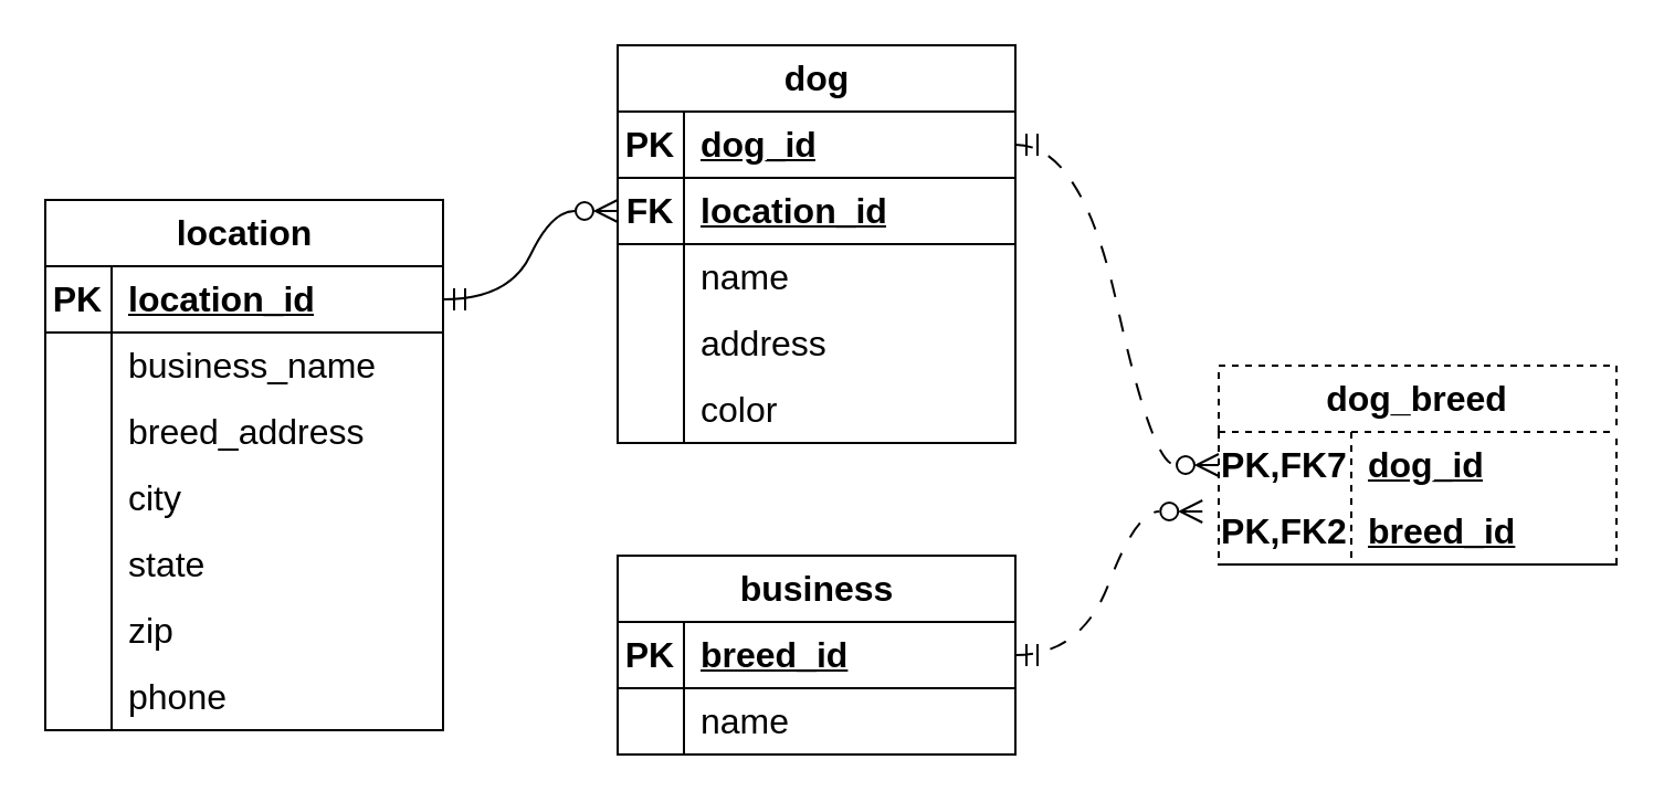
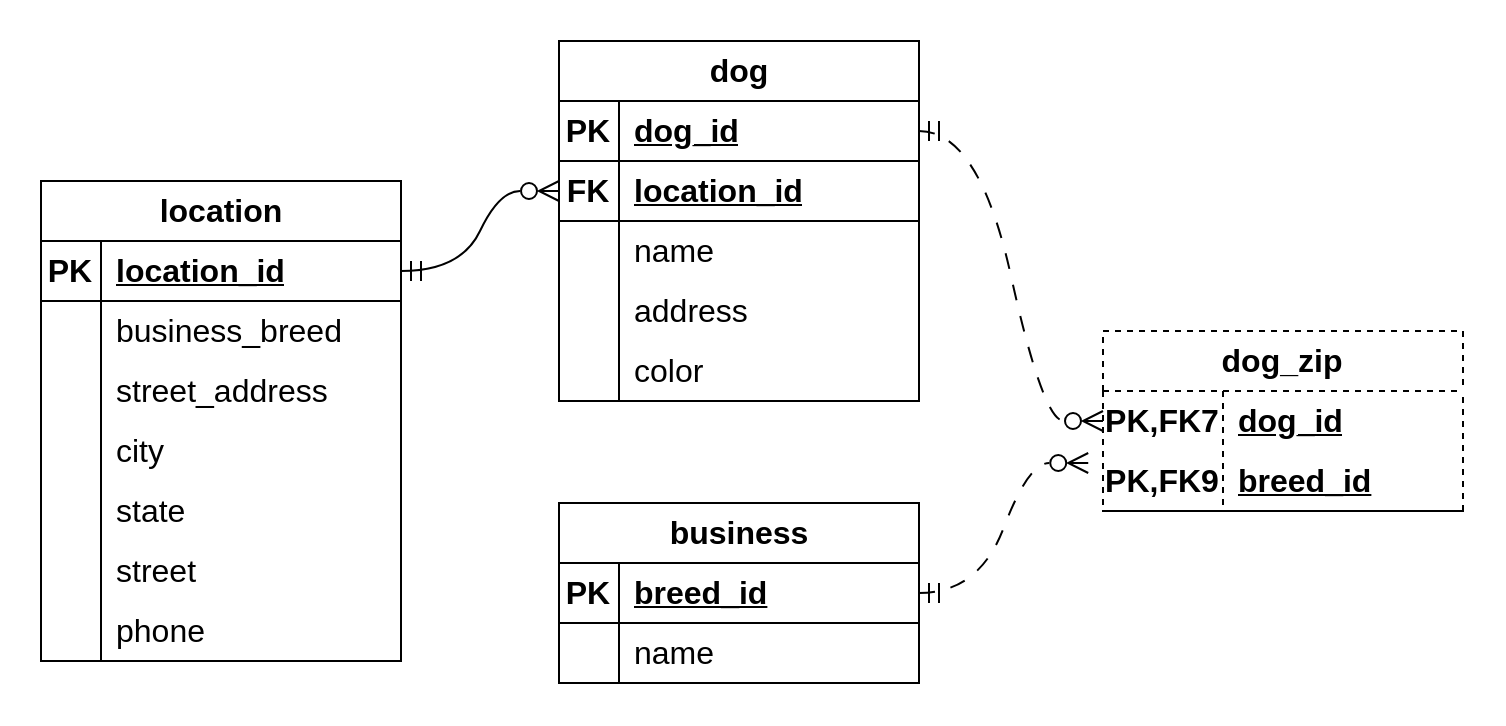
- <mxCell id="8" value="business_name" style="shape=partialRectangle;connectable=0;fillColor=none;top=0;left=0;bottom=0;right=0;align=left;spacingLeft=6;overflow=hidden;whiteSpace=wrap;html=1;fontSize=16;" vertex="1" parent="6"><mxGeometry x="30" width="150" height="30" as="geometry"><mxRectangle width="150" height="30" as="alternateBounds" /></mxGeometry></mxCell>
+ <mxCell id="8" value="business_breed" style="shape=partialRectangle;connectable=0;fillColor=none;top=0;left=0;bottom=0;right=0;align=left;spacingLeft=6;overflow=hidden;whiteSpace=wrap;html=1;fontSize=16;" vertex="1" parent="6"><mxGeometry x="30" width="150" height="30" as="geometry"><mxRectangle width="150" height="30" as="alternateBounds" /></mxGeometry></mxCell>
- <mxCell id="48" value="dog_breed" style="shape=table;startSize=30;container=1;collapsible=1;childLayout=tableLayout;fixedRows=1;rowLines=0;fontStyle=1;align=center;resizeLast=1;html=1;whiteSpace=wrap;fontSize=16;dashed=1;" vertex="1" parent="1"><mxGeometry x="551" y="165" width="180" height="90" as="geometry" /></mxCell>
+ <mxCell id="48" value="dog_zip" style="shape=table;startSize=30;container=1;collapsible=1;childLayout=tableLayout;fixedRows=1;rowLines=0;fontStyle=1;align=center;resizeLast=1;html=1;whiteSpace=wrap;fontSize=16;dashed=1;" vertex="1" parent="1"><mxGeometry x="551" y="165" width="180" height="90" as="geometry" /></mxCell>
- <mxCell id="11" value="breed_address" style="shape=partialRectangle;connectable=0;fillColor=none;top=0;left=0;bottom=0;right=0;align=left;spacingLeft=6;overflow=hidden;whiteSpace=wrap;html=1;fontSize=16;" vertex="1" parent="9"><mxGeometry x="30" width="150" height="30" as="geometry"><mxRectangle width="150" height="30" as="alternateBounds" /></mxGeometry></mxCell>
+ <mxCell id="11" value="street_address" style="shape=partialRectangle;connectable=0;fillColor=none;top=0;left=0;bottom=0;right=0;align=left;spacingLeft=6;overflow=hidden;whiteSpace=wrap;html=1;fontSize=16;" vertex="1" parent="9"><mxGeometry x="30" width="150" height="30" as="geometry"><mxRectangle width="150" height="30" as="alternateBounds" /></mxGeometry></mxCell>
- <mxCell id="53" value="PK,FK2" style="shape=partialRectangle;connectable=0;fillColor=none;top=0;left=0;bottom=0;right=0;fontStyle=1;overflow=hidden;html=1;whiteSpace=wrap;fontSize=16;" vertex="1" parent="52"><mxGeometry width="60" height="30" as="geometry"><mxRectangle width="60" height="30" as="alternateBounds" /></mxGeometry></mxCell>
+ <mxCell id="53" value="PK,FK9" style="shape=partialRectangle;connectable=0;fillColor=none;top=0;left=0;bottom=0;right=0;fontStyle=1;overflow=hidden;html=1;whiteSpace=wrap;fontSize=16;" vertex="1" parent="52"><mxGeometry width="60" height="30" as="geometry"><mxRectangle width="60" height="30" as="alternateBounds" /></mxGeometry></mxCell>
- <mxCell id="20" value="zip" style="shape=partialRectangle;connectable=0;fillColor=none;top=0;left=0;bottom=0;right=0;align=left;spacingLeft=6;overflow=hidden;whiteSpace=wrap;html=1;fontSize=16;" vertex="1" parent="18"><mxGeometry x="30" width="150" height="30" as="geometry"><mxRectangle width="150" height="30" as="alternateBounds" /></mxGeometry></mxCell>
+ <mxCell id="20" value="street" style="shape=partialRectangle;connectable=0;fillColor=none;top=0;left=0;bottom=0;right=0;align=left;spacingLeft=6;overflow=hidden;whiteSpace=wrap;html=1;fontSize=16;" vertex="1" parent="18"><mxGeometry x="30" width="150" height="30" as="geometry"><mxRectangle width="150" height="30" as="alternateBounds" /></mxGeometry></mxCell>
